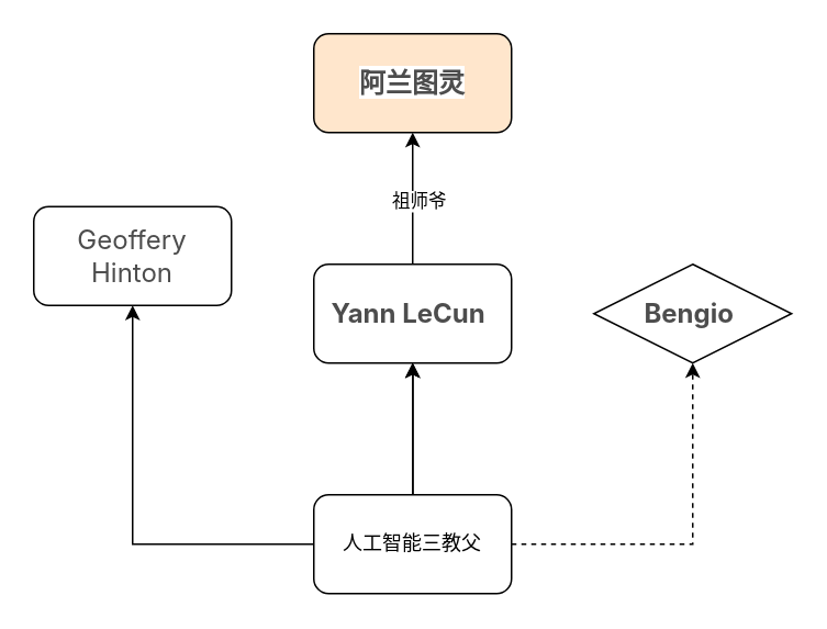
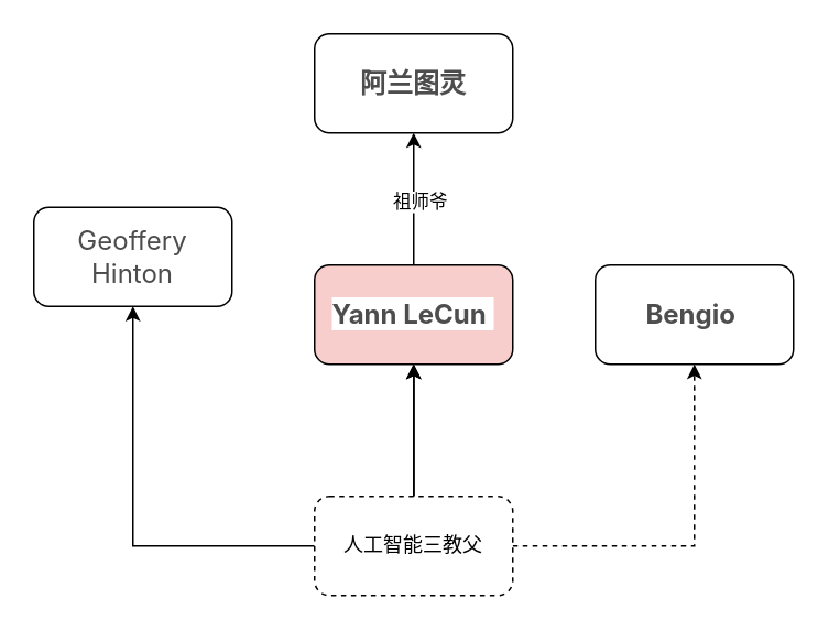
- <mxCell id="13" value="&lt;div style=&quot;text-align: start;&quot;&gt;&lt;font face=&quot;-apple-system, SF UI Text, Arial, PingFang SC, Hiragino Sans GB, Microsoft YaHei, WenQuanYi Micro Hei, sans-serif, SimHei, SimSun&quot; color=&quot;#4d4d4d&quot;&gt;&lt;span style=&quot;font-size: 16px; background-color: rgb(255, 255, 255);&quot;&gt;&lt;b&gt;阿兰图灵&lt;/b&gt;&lt;/span&gt;&lt;/font&gt;&lt;/div&gt;" style="whiteSpace=wrap;html=1;rounded=1;fillColor=#ffe6cc;" vertex="1" parent="1"><mxGeometry x="190" y="20" width="120" height="60" as="geometry" /></mxCell>
+ <mxCell id="13" value="&lt;div style=&quot;text-align: start;&quot;&gt;&lt;font face=&quot;-apple-system, SF UI Text, Arial, PingFang SC, Hiragino Sans GB, Microsoft YaHei, WenQuanYi Micro Hei, sans-serif, SimHei, SimSun&quot; color=&quot;#4d4d4d&quot;&gt;&lt;span style=&quot;font-size: 16px; background-color: rgb(255, 255, 255);&quot;&gt;&lt;b&gt;阿兰图灵&lt;/b&gt;&lt;/span&gt;&lt;/font&gt;&lt;/div&gt;" style="whiteSpace=wrap;html=1;rounded=1;" vertex="1" parent="1"><mxGeometry x="190" y="20" width="120" height="60" as="geometry" /></mxCell>
- <mxCell id="10" value="&lt;span style=&quot;box-sizing: border-box; outline: 0px; font-weight: 700; font-synthesis-style: auto; overflow-wrap: break-word; color: rgb(77, 77, 77); font-family: -apple-system, &amp;quot;SF UI Text&amp;quot;, Arial, &amp;quot;PingFang SC&amp;quot;, &amp;quot;Hiragino Sans GB&amp;quot;, &amp;quot;Microsoft YaHei&amp;quot;, &amp;quot;WenQuanYi Micro Hei&amp;quot;, sans-serif, SimHei, SimSun; font-size: 16px; text-align: start; background-color: rgb(255, 255, 255);&quot;&gt;Yann LeCun&lt;/span&gt;&lt;span style=&quot;color: rgb(77, 77, 77); font-family: -apple-system, &amp;quot;SF UI Text&amp;quot;, Arial, &amp;quot;PingFang SC&amp;quot;, &amp;quot;Hiragino Sans GB&amp;quot;, &amp;quot;Microsoft YaHei&amp;quot;, &amp;quot;WenQuanYi Micro Hei&amp;quot;, sans-serif, SimHei, SimSun; font-size: 16px; text-align: start; background-color: rgb(255, 255, 255);&quot;&gt;&amp;nbsp;&lt;/span&gt;" style="whiteSpace=wrap;html=1;rounded=1;" vertex="1" parent="1"><mxGeometry x="190" y="160" width="120" height="60" as="geometry" /></mxCell>
+ <mxCell id="10" value="&lt;span style=&quot;box-sizing: border-box; outline: 0px; font-weight: 700; font-synthesis-style: auto; overflow-wrap: break-word; color: rgb(77, 77, 77); font-family: -apple-system, &amp;quot;SF UI Text&amp;quot;, Arial, &amp;quot;PingFang SC&amp;quot;, &amp;quot;Hiragino Sans GB&amp;quot;, &amp;quot;Microsoft YaHei&amp;quot;, &amp;quot;WenQuanYi Micro Hei&amp;quot;, sans-serif, SimHei, SimSun; font-size: 16px; text-align: start; background-color: rgb(255, 255, 255);&quot;&gt;Yann LeCun&lt;/span&gt;&lt;span style=&quot;color: rgb(77, 77, 77); font-family: -apple-system, &amp;quot;SF UI Text&amp;quot;, Arial, &amp;quot;PingFang SC&amp;quot;, &amp;quot;Hiragino Sans GB&amp;quot;, &amp;quot;Microsoft YaHei&amp;quot;, &amp;quot;WenQuanYi Micro Hei&amp;quot;, sans-serif, SimHei, SimSun; font-size: 16px; text-align: start; background-color: rgb(255, 255, 255);&quot;&gt;&amp;nbsp;&lt;/span&gt;" style="whiteSpace=wrap;html=1;rounded=1;fillColor=#f8cecc;" vertex="1" parent="1"><mxGeometry x="190" y="160" width="120" height="60" as="geometry" /></mxCell>
- <mxCell id="11" value="&lt;span style=&quot;box-sizing: border-box; outline: 0px; font-weight: 700; --el-button-hover-bg-color: #6D5FFD; --el-button-hover-border-color: #6D5FFD; --el-button-active-bg-color: #6D5FFD; --el-button-active-border-color: #6D5FFD; font-synthesis-style: auto; overflow-wrap: break-word; color: rgb(77, 77, 77); font-family: -apple-system, &amp;quot;SF UI Text&amp;quot;, Arial, &amp;quot;PingFang SC&amp;quot;, &amp;quot;Hiragino Sans GB&amp;quot;, &amp;quot;Microsoft YaHei&amp;quot;, &amp;quot;WenQuanYi Micro Hei&amp;quot;, sans-serif, SimHei, SimSun; font-size: 16px; text-align: start; background-color: rgb(255, 255, 255);&quot;&gt;Bengio&amp;nbsp;&lt;/span&gt;" style="rhombus;whiteSpace=wrap;html=1;" vertex="1" parent="1"><mxGeometry x="360" y="160" width="120" height="60" as="geometry" /></mxCell>
+ <mxCell id="11" value="&lt;span style=&quot;box-sizing: border-box; outline: 0px; font-weight: 700; --el-button-hover-bg-color: #6D5FFD; --el-button-hover-border-color: #6D5FFD; --el-button-active-bg-color: #6D5FFD; --el-button-active-border-color: #6D5FFD; font-synthesis-style: auto; overflow-wrap: break-word; color: rgb(77, 77, 77); font-family: -apple-system, &amp;quot;SF UI Text&amp;quot;, Arial, &amp;quot;PingFang SC&amp;quot;, &amp;quot;Hiragino Sans GB&amp;quot;, &amp;quot;Microsoft YaHei&amp;quot;, &amp;quot;WenQuanYi Micro Hei&amp;quot;, sans-serif, SimHei, SimSun; font-size: 16px; text-align: start; background-color: rgb(255, 255, 255);&quot;&gt;Bengio&amp;nbsp;&lt;/span&gt;" style="rounded=1;whiteSpace=wrap;html=1;" vertex="1" parent="1"><mxGeometry x="360" y="160" width="120" height="60" as="geometry" /></mxCell>
- <mxCell id="7" value="人工智能三教父" style="rounded=1;whiteSpace=wrap;html=1;" vertex="1" parent="1"><mxGeometry x="190" y="300" width="120" height="60" as="geometry" /></mxCell>
+ <mxCell id="7" value="人工智能三教父" style="rounded=1;whiteSpace=wrap;html=1;dashed=1;" vertex="1" parent="1"><mxGeometry x="190" y="300" width="120" height="60" as="geometry" /></mxCell>
